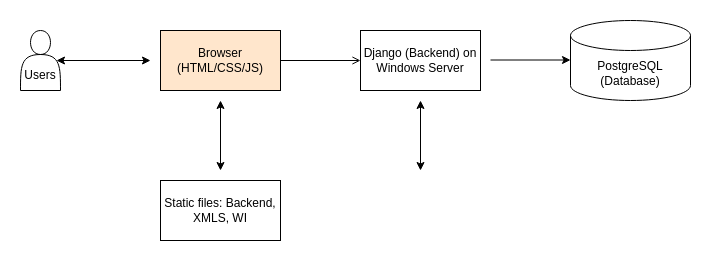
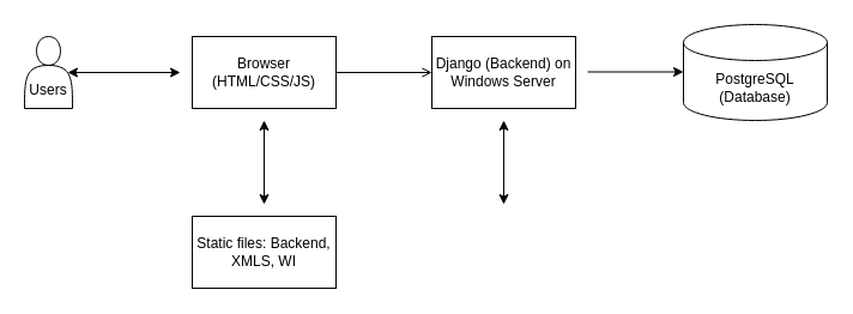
- <mxCell id="4" value="&lt;div&gt;Browser (HTML/CSS/JS)&lt;/div&gt;" style="rounded=0;whiteSpace=wrap;html=1;fillColor=#ffe6cc;" parent="1" vertex="1"><mxGeometry x="160" y="30" width="120" height="60" as="geometry" /></mxCell>
+ <mxCell id="4" value="&lt;div&gt;Browser (HTML/CSS/JS)&lt;/div&gt;" style="rounded=0;whiteSpace=wrap;html=1;" parent="1" vertex="1"><mxGeometry x="160" y="30" width="120" height="60" as="geometry" /></mxCell>
